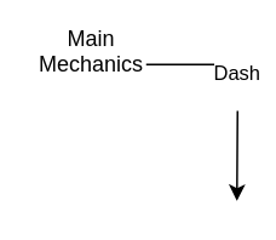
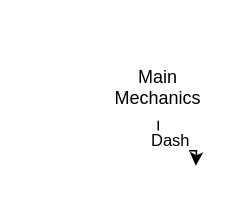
- <mxCell id="3" value="Main Mechanics&lt;div&gt;&lt;br&gt;&lt;/div&gt;" style="text;html=1;align=center;verticalAlign=middle;whiteSpace=wrap;rounded=0;" vertex="1" parent="1"><mxGeometry x="20" y="20" width="60" height="30" as="geometry" /></mxCell>
+ <mxCell id="3" value="Main Mechanics&lt;div&gt;&lt;br&gt;&lt;/div&gt;" style="text;html=1;align=center;verticalAlign=middle;whiteSpace=wrap;rounded=0;" vertex="1" parent="1"><mxGeometry x="75" y="50" width="60" height="30" as="geometry" /></mxCell>
